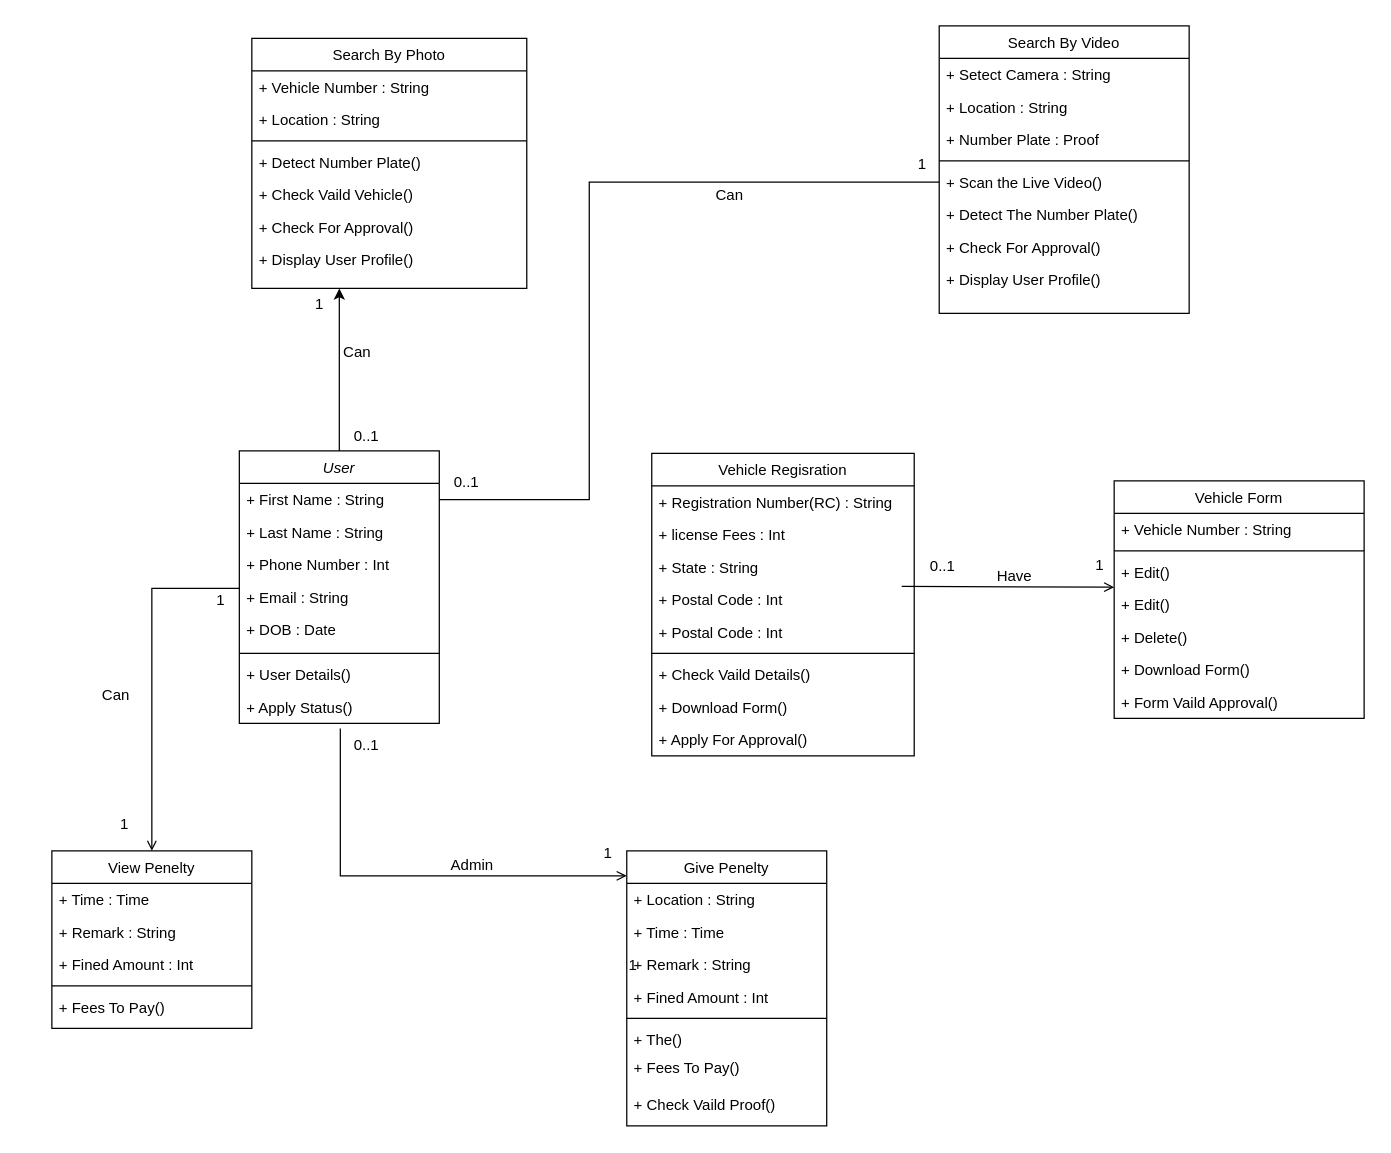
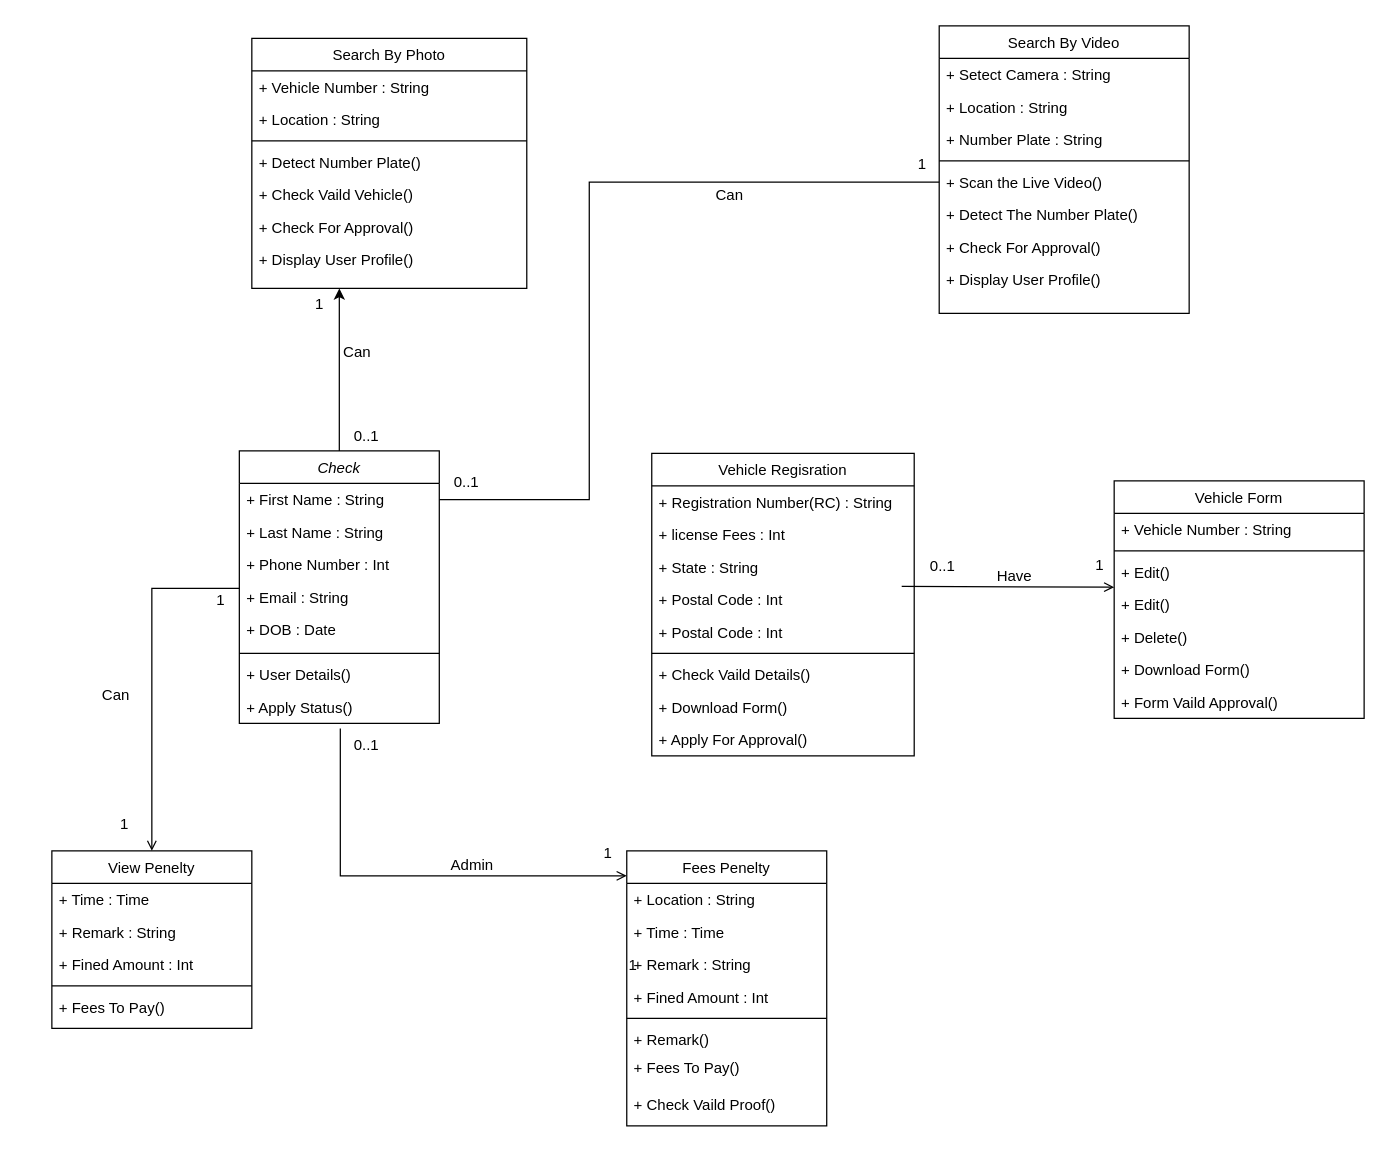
- <mxCell id="60" value="+ Number Plate : Proof" style="text;align=left;verticalAlign=top;spacingLeft=4;spacingRight=4;overflow=hidden;rotatable=0;points=[[0,0.5],[1,0.5]];portConstraint=eastwest;rounded=0;shadow=0;html=0;" vertex="1" parent="57"><mxGeometry y="78" width="200" height="26" as="geometry" /></mxCell>
+ <mxCell id="60" value="+ Number Plate : String" style="text;align=left;verticalAlign=top;spacingLeft=4;spacingRight=4;overflow=hidden;rotatable=0;points=[[0,0.5],[1,0.5]];portConstraint=eastwest;rounded=0;shadow=0;html=0;" vertex="1" parent="57"><mxGeometry y="78" width="200" height="26" as="geometry" /></mxCell>
- <mxCell id="3" value="User" style="swimlane;fontStyle=2;align=center;verticalAlign=top;childLayout=stackLayout;horizontal=1;startSize=26;horizontalStack=0;resizeParent=1;resizeLast=0;collapsible=1;marginBottom=0;rounded=0;shadow=0;strokeWidth=1;" parent="1" vertex="1"><mxGeometry x="191" y="360" width="160" height="218" as="geometry"><mxRectangle x="230" y="140" width="160" height="26" as="alternateBounds" /></mxGeometry></mxCell>
+ <mxCell id="3" value="Check" style="swimlane;fontStyle=2;align=center;verticalAlign=top;childLayout=stackLayout;horizontal=1;startSize=26;horizontalStack=0;resizeParent=1;resizeLast=0;collapsible=1;marginBottom=0;rounded=0;shadow=0;strokeWidth=1;" parent="1" vertex="1"><mxGeometry x="191" y="360" width="160" height="218" as="geometry"><mxRectangle x="230" y="140" width="160" height="26" as="alternateBounds" /></mxGeometry></mxCell>
- <mxCell id="12" value="Give Penelty" style="swimlane;fontStyle=0;align=center;verticalAlign=top;childLayout=stackLayout;horizontal=1;startSize=26;horizontalStack=0;resizeParent=1;resizeLast=0;collapsible=1;marginBottom=0;rounded=0;shadow=0;strokeWidth=1;" parent="1" vertex="1"><mxGeometry x="501" y="680" width="160" height="220" as="geometry"><mxRectangle x="130" y="380" width="160" height="26" as="alternateBounds" /></mxGeometry></mxCell>
+ <mxCell id="12" value="Fees Penelty" style="swimlane;fontStyle=0;align=center;verticalAlign=top;childLayout=stackLayout;horizontal=1;startSize=26;horizontalStack=0;resizeParent=1;resizeLast=0;collapsible=1;marginBottom=0;rounded=0;shadow=0;strokeWidth=1;" parent="1" vertex="1"><mxGeometry x="501" y="680" width="160" height="220" as="geometry"><mxRectangle x="130" y="380" width="160" height="26" as="alternateBounds" /></mxGeometry></mxCell>
- <mxCell id="18" value="+ The()&#10;" style="text;align=left;verticalAlign=top;spacingLeft=4;spacingRight=4;overflow=hidden;rotatable=0;points=[[0,0.5],[1,0.5]];portConstraint=eastwest;" parent="12" vertex="1"><mxGeometry y="138" width="160" height="22" as="geometry" /></mxCell>
+ <mxCell id="18" value="+ Remark()&#10;" style="text;align=left;verticalAlign=top;spacingLeft=4;spacingRight=4;overflow=hidden;rotatable=0;points=[[0,0.5],[1,0.5]];portConstraint=eastwest;" parent="12" vertex="1"><mxGeometry y="138" width="160" height="22" as="geometry" /></mxCell>
